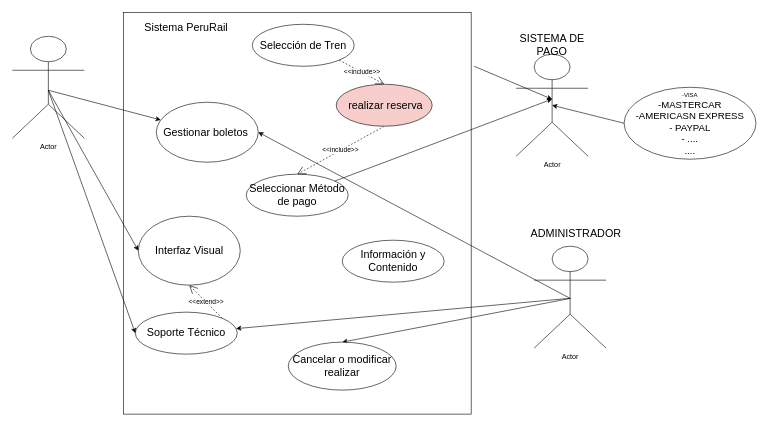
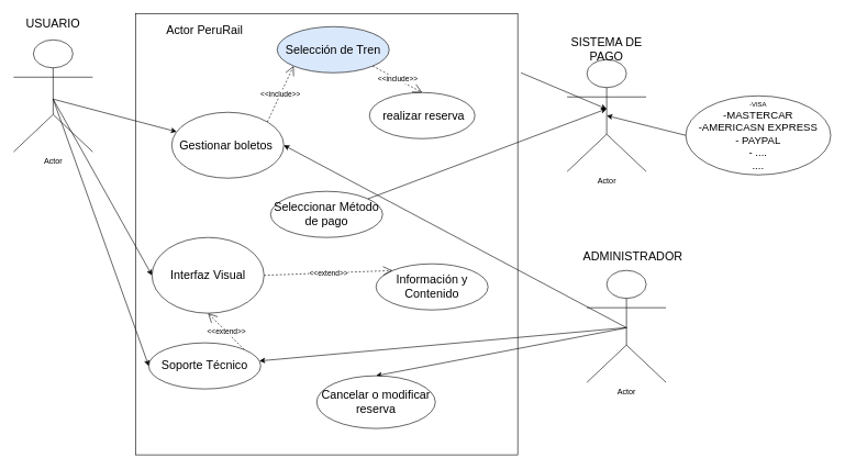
+ <mxCell id="12" value="&lt;font style=&quot;font-size: 18px;&quot;&gt;USUARIO&lt;/font&gt;" style="text;html=1;align=center;verticalAlign=middle;whiteSpace=wrap;rounded=0;" parent="1" vertex="1"><mxGeometry x="50" y="20" width="60" height="30" as="geometry" /></mxCell>
- <mxCell id="15" value="&lt;font style=&quot;font-size: 18px;&quot;&gt;Sistema PeruRail&lt;/font&gt;" style="text;html=1;align=center;verticalAlign=middle;whiteSpace=wrap;rounded=0;" parent="1" vertex="1"><mxGeometry x="210" y="30" width="200" height="30" as="geometry" /></mxCell>
+ <mxCell id="15" value="&lt;font style=&quot;font-size: 18px;&quot;&gt;Actor PeruRail&lt;/font&gt;" style="text;html=1;align=center;verticalAlign=middle;whiteSpace=wrap;rounded=0;" parent="1" vertex="1"><mxGeometry x="210" y="30" width="200" height="30" as="geometry" /></mxCell>
- <mxCell id="5" value="&lt;font style=&quot;font-size: 18px;&quot;&gt;Selección de Tren&lt;/font&gt;" style="ellipse;whiteSpace=wrap;html=1;" parent="1" vertex="1"><mxGeometry x="420" y="40" width="170" height="70" as="geometry" /></mxCell>
+ <mxCell id="5" value="&lt;font style=&quot;font-size: 18px;&quot;&gt;Selección de Tren&lt;/font&gt;" style="ellipse;whiteSpace=wrap;html=1;fillColor=#dae8fc;" parent="1" vertex="1"><mxGeometry x="420" y="40" width="170" height="70" as="geometry" /></mxCell>
+ <mxCell id="22" value="&amp;lt;&amp;lt;include&amp;gt;&amp;gt;" style="endArrow=open;endSize=12;dashed=1;html=1;rounded=0;entryX=0;entryY=1;entryDx=0;entryDy=0;exitX=1;exitY=0;exitDx=0;exitDy=0;" parent="1" source="3" target="5" edge="1"><mxGeometry width="160" relative="1" as="geometry"><mxPoint x="500" y="120" as="sourcePoint" /><mxPoint x="660" y="120" as="targetPoint" /></mxGeometry></mxCell>
- <mxCell id="29" value="&lt;font style=&quot;font-size: 18px;&quot;&gt;&amp;nbsp;realizar reserva&lt;/font&gt;" style="ellipse;whiteSpace=wrap;html=1;fillColor=#f8cecc;" vertex="1" parent="1"><mxGeometry x="560" y="140" width="160" height="70" as="geometry" /></mxCell>
+ <mxCell id="29" value="&lt;font style=&quot;font-size: 18px;&quot;&gt;&amp;nbsp;realizar reserva&lt;/font&gt;" style="ellipse;whiteSpace=wrap;html=1;" vertex="1" parent="1"><mxGeometry x="560" y="140" width="160" height="70" as="geometry" /></mxCell>
- <mxCell id="23" value="&amp;lt;&amp;lt;include&amp;gt;&amp;gt;" style="endArrow=open;endSize=12;dashed=1;html=1;rounded=0;exitX=0.5;exitY=1;exitDx=0;exitDy=0;entryX=0.5;entryY=0;entryDx=0;entryDy=0;" parent="1" source="29" target="4" edge="1"><mxGeometry width="160" relative="1" as="geometry"><mxPoint x="470" y="282" as="sourcePoint" /><mxPoint x="523" y="210" as="targetPoint" /></mxGeometry></mxCell>
+ <mxCell id="28" value="&amp;lt;&amp;lt;extend&amp;gt;&amp;gt;" style="endArrow=open;endSize=12;dashed=1;html=1;rounded=0;exitX=1;exitY=0.5;exitDx=0;exitDy=0;entryX=0;entryY=0;entryDx=0;entryDy=0;" parent="1" source="8" target="6" edge="1"><mxGeometry width="160" relative="1" as="geometry"><mxPoint x="612" y="500" as="sourcePoint" /><mxPoint x="510" y="368" as="targetPoint" /></mxGeometry></mxCell>
- <mxCell id="26" value="&lt;font style=&quot;font-size: 18px;&quot;&gt;Cancelar o modificar realizar&lt;/font&gt;" style="ellipse;whiteSpace=wrap;html=1;" parent="1" vertex="1"><mxGeometry x="480" y="570" width="180" height="80" as="geometry" /></mxCell>
+ <mxCell id="26" value="&lt;font style=&quot;font-size: 18px;&quot;&gt;Cancelar o modificar reserva&lt;/font&gt;" style="ellipse;whiteSpace=wrap;html=1;" parent="1" vertex="1"><mxGeometry x="480" y="570" width="180" height="80" as="geometry" /></mxCell>
